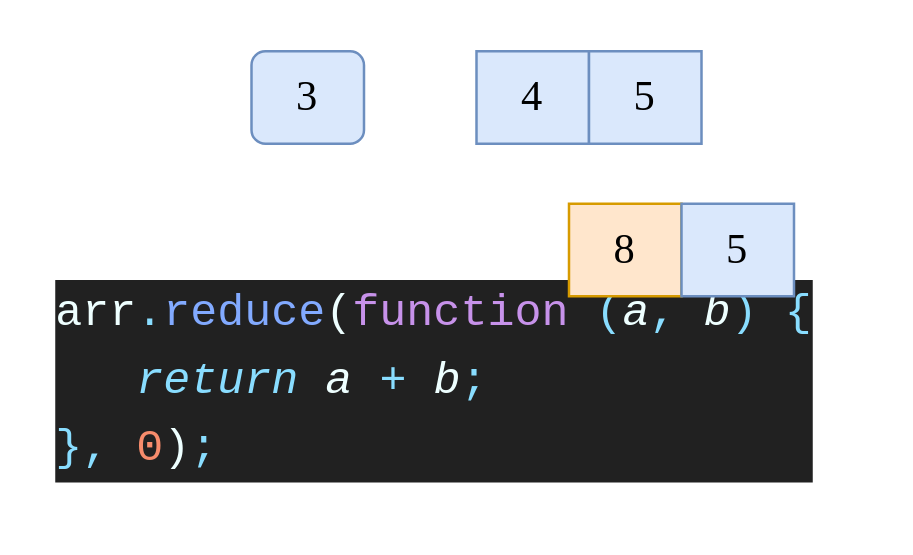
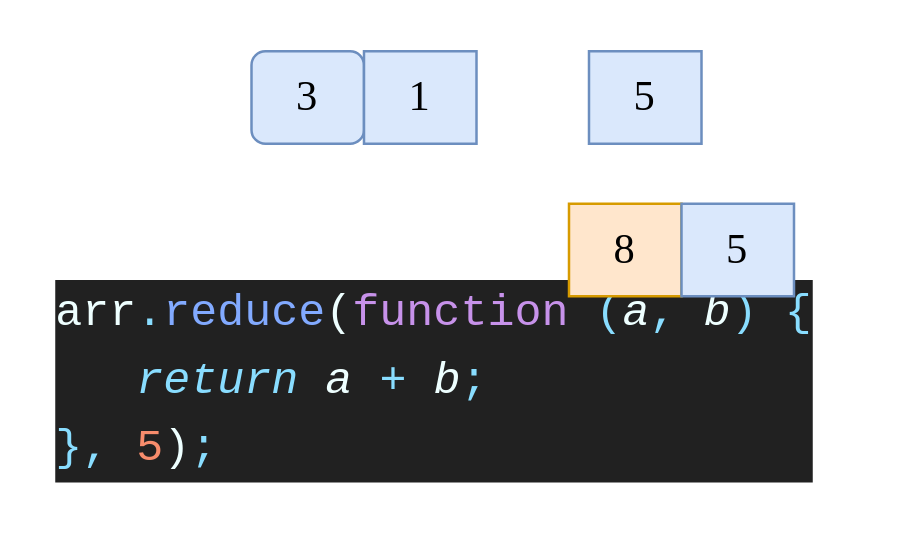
+ <mxCell id="3" value="1" style="rounded=0;whiteSpace=wrap;html=1;fillColor=#dae8fc;strokeColor=#6c8ebf;fontFamily=Roboto Mono;fontSize=17;" vertex="1" parent="1"><mxGeometry x="145" y="20" width="45" height="37" as="geometry" /></mxCell>
- <mxCell id="4" value="4" style="rounded=0;whiteSpace=wrap;html=1;fillColor=#dae8fc;strokeColor=#6c8ebf;fontFamily=Roboto Mono;fontSize=17;" vertex="1" parent="1"><mxGeometry x="190" y="20" width="45" height="37" as="geometry" /></mxCell>
- <mxCell id="6" value="&lt;div style=&quot;color: rgb(238 , 255 , 255) ; background-color: rgb(33 , 33 , 33) ; font-family: &amp;#34;roboto mono&amp;#34; , &amp;#34;menlo&amp;#34; , &amp;#34;monaco&amp;#34; , &amp;#34;courier new&amp;#34; , monospace , &amp;#34;menlo&amp;#34; , &amp;#34;monaco&amp;#34; , &amp;#34;courier new&amp;#34; , monospace ; font-weight: normal ; font-size: 18px ; line-height: 27px&quot;&gt;&lt;div&gt;&lt;span style=&quot;color: #eeffff&quot;&gt;arr&lt;/span&gt;&lt;span style=&quot;color: #89ddff&quot;&gt;.&lt;/span&gt;&lt;span style=&quot;color: #82aaff&quot;&gt;reduce&lt;/span&gt;&lt;span style=&quot;color: #eeffff&quot;&gt;(&lt;/span&gt;&lt;span style=&quot;color: #c792ea&quot;&gt;function&lt;/span&gt;&lt;span style=&quot;color: #eeffff&quot;&gt; &lt;/span&gt;&lt;span style=&quot;color: #89ddff&quot;&gt;(&lt;/span&gt;&lt;span style=&quot;color: #eeffff ; font-style: italic&quot;&gt;a&lt;/span&gt;&lt;span style=&quot;color: #89ddff&quot;&gt;,&lt;/span&gt;&lt;span style=&quot;color: #eeffff&quot;&gt; &lt;/span&gt;&lt;span style=&quot;color: #eeffff ; font-style: italic&quot;&gt;b&lt;/span&gt;&lt;span style=&quot;color: #89ddff&quot;&gt;)&lt;/span&gt;&lt;span style=&quot;color: #eeffff&quot;&gt; &lt;/span&gt;&lt;span style=&quot;color: #89ddff&quot;&gt;{&lt;/span&gt;&lt;/div&gt;&lt;div&gt;&lt;span style=&quot;color: #f07178&quot;&gt;&lt;/span&gt;&lt;span style=&quot;color: #89ddff ; font-style: italic&quot;&gt;&amp;nbsp; &amp;nbsp;return&lt;/span&gt;&lt;span style=&quot;color: #f07178&quot;&gt; &lt;/span&gt;&lt;span style=&quot;color: #eeffff ; font-style: italic&quot;&gt;a&lt;/span&gt;&lt;span style=&quot;color: #f07178&quot;&gt; &lt;/span&gt;&lt;span style=&quot;color: #89ddff&quot;&gt;+&lt;/span&gt;&lt;span style=&quot;color: #f07178&quot;&gt; &lt;/span&gt;&lt;span style=&quot;color: #eeffff ; font-style: italic&quot;&gt;b&lt;/span&gt;&lt;span style=&quot;color: #89ddff&quot;&gt;;&lt;/span&gt;&lt;/div&gt;&lt;div&gt;&lt;span style=&quot;color: #89ddff&quot;&gt;},&lt;/span&gt;&lt;span style=&quot;color: #eeffff&quot;&gt; &lt;/span&gt;&lt;span style=&quot;color: #f78c6c&quot;&gt;0&lt;/span&gt;&lt;span style=&quot;color: #eeffff&quot;&gt;)&lt;/span&gt;&lt;span style=&quot;color: #89ddff&quot;&gt;;&lt;/span&gt;&lt;/div&gt;&lt;/div&gt;" style="text;whiteSpace=wrap;html=1;" vertex="1" parent="1"><mxGeometry x="20.004" y="105" width="322" height="95" as="geometry" /></mxCell>
+ <mxCell id="6" value="&lt;div style=&quot;color: rgb(238 , 255 , 255) ; background-color: rgb(33 , 33 , 33) ; font-family: &amp;#34;roboto mono&amp;#34; , &amp;#34;menlo&amp;#34; , &amp;#34;monaco&amp;#34; , &amp;#34;courier new&amp;#34; , monospace , &amp;#34;menlo&amp;#34; , &amp;#34;monaco&amp;#34; , &amp;#34;courier new&amp;#34; , monospace ; font-weight: normal ; font-size: 18px ; line-height: 27px&quot;&gt;&lt;div&gt;&lt;span style=&quot;color: #eeffff&quot;&gt;arr&lt;/span&gt;&lt;span style=&quot;color: #89ddff&quot;&gt;.&lt;/span&gt;&lt;span style=&quot;color: #82aaff&quot;&gt;reduce&lt;/span&gt;&lt;span style=&quot;color: #eeffff&quot;&gt;(&lt;/span&gt;&lt;span style=&quot;color: #c792ea&quot;&gt;function&lt;/span&gt;&lt;span style=&quot;color: #eeffff&quot;&gt; &lt;/span&gt;&lt;span style=&quot;color: #89ddff&quot;&gt;(&lt;/span&gt;&lt;span style=&quot;color: #eeffff ; font-style: italic&quot;&gt;a&lt;/span&gt;&lt;span style=&quot;color: #89ddff&quot;&gt;,&lt;/span&gt;&lt;span style=&quot;color: #eeffff&quot;&gt; &lt;/span&gt;&lt;span style=&quot;color: #eeffff ; font-style: italic&quot;&gt;b&lt;/span&gt;&lt;span style=&quot;color: #89ddff&quot;&gt;)&lt;/span&gt;&lt;span style=&quot;color: #eeffff&quot;&gt; &lt;/span&gt;&lt;span style=&quot;color: #89ddff&quot;&gt;{&lt;/span&gt;&lt;/div&gt;&lt;div&gt;&lt;span style=&quot;color: #f07178&quot;&gt;&lt;/span&gt;&lt;span style=&quot;color: #89ddff ; font-style: italic&quot;&gt;&amp;nbsp; &amp;nbsp;return&lt;/span&gt;&lt;span style=&quot;color: #f07178&quot;&gt; &lt;/span&gt;&lt;span style=&quot;color: #eeffff ; font-style: italic&quot;&gt;a&lt;/span&gt;&lt;span style=&quot;color: #f07178&quot;&gt; &lt;/span&gt;&lt;span style=&quot;color: #89ddff&quot;&gt;+&lt;/span&gt;&lt;span style=&quot;color: #f07178&quot;&gt; &lt;/span&gt;&lt;span style=&quot;color: #eeffff ; font-style: italic&quot;&gt;b&lt;/span&gt;&lt;span style=&quot;color: #89ddff&quot;&gt;;&lt;/span&gt;&lt;/div&gt;&lt;div&gt;&lt;span style=&quot;color: #89ddff&quot;&gt;},&lt;/span&gt;&lt;span style=&quot;color: #eeffff&quot;&gt; &lt;/span&gt;&lt;span style=&quot;color: #f78c6c&quot;&gt;5&lt;/span&gt;&lt;span style=&quot;color: #eeffff&quot;&gt;)&lt;/span&gt;&lt;span style=&quot;color: #89ddff&quot;&gt;;&lt;/span&gt;&lt;/div&gt;&lt;/div&gt;" style="text;whiteSpace=wrap;html=1;" vertex="1" parent="1"><mxGeometry x="20.004" y="105" width="322" height="95" as="geometry" /></mxCell>
